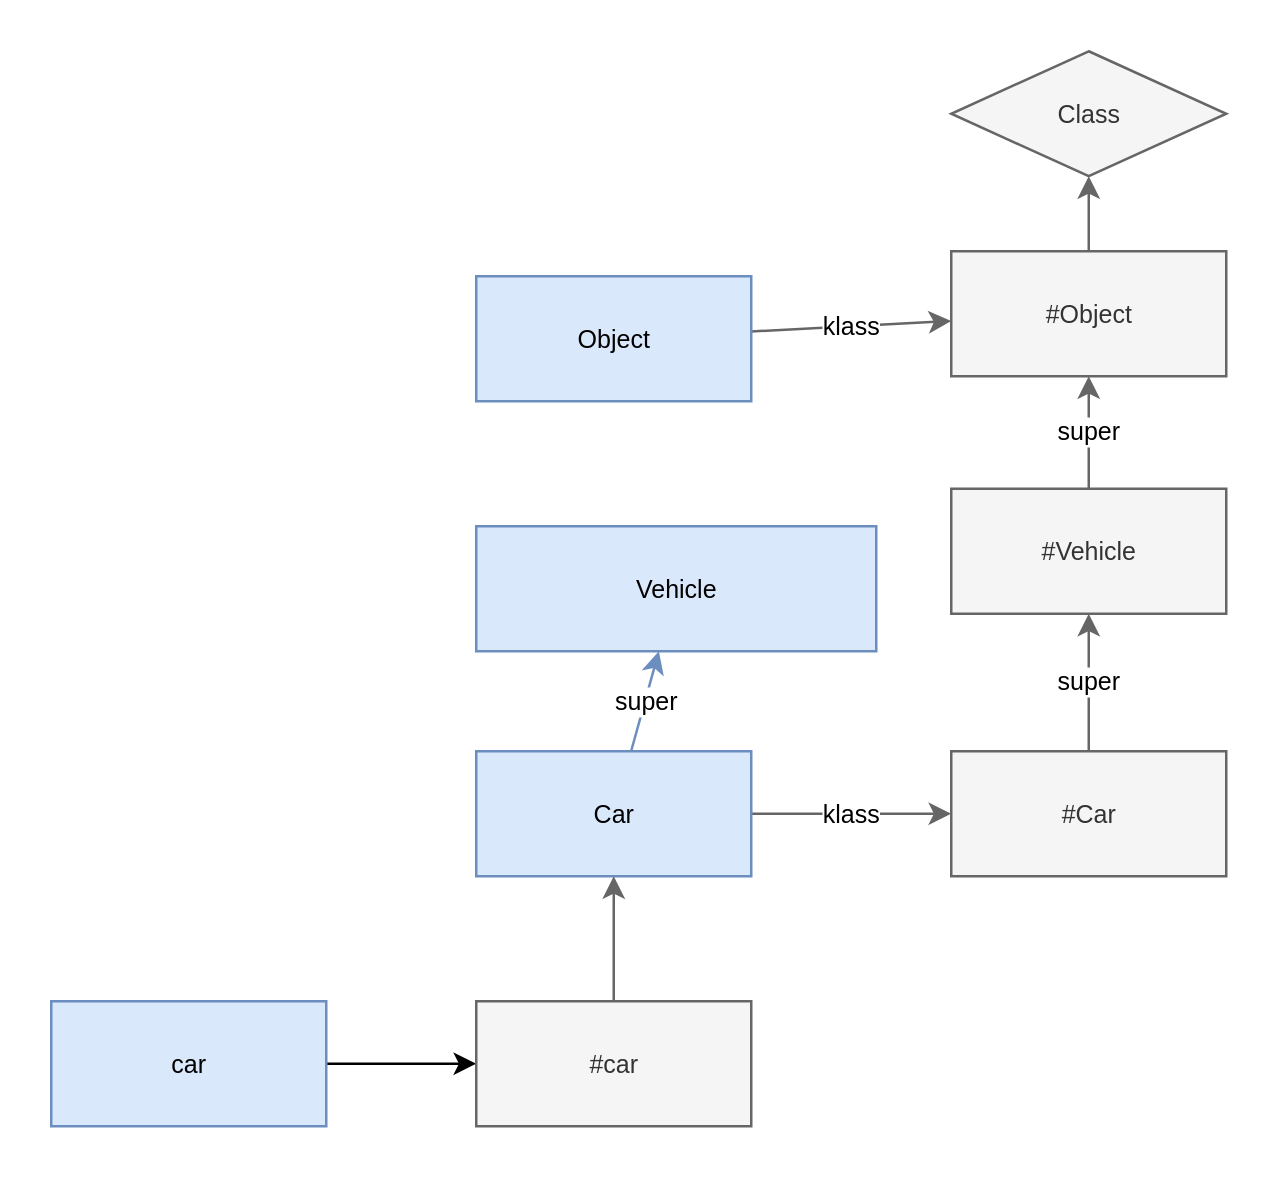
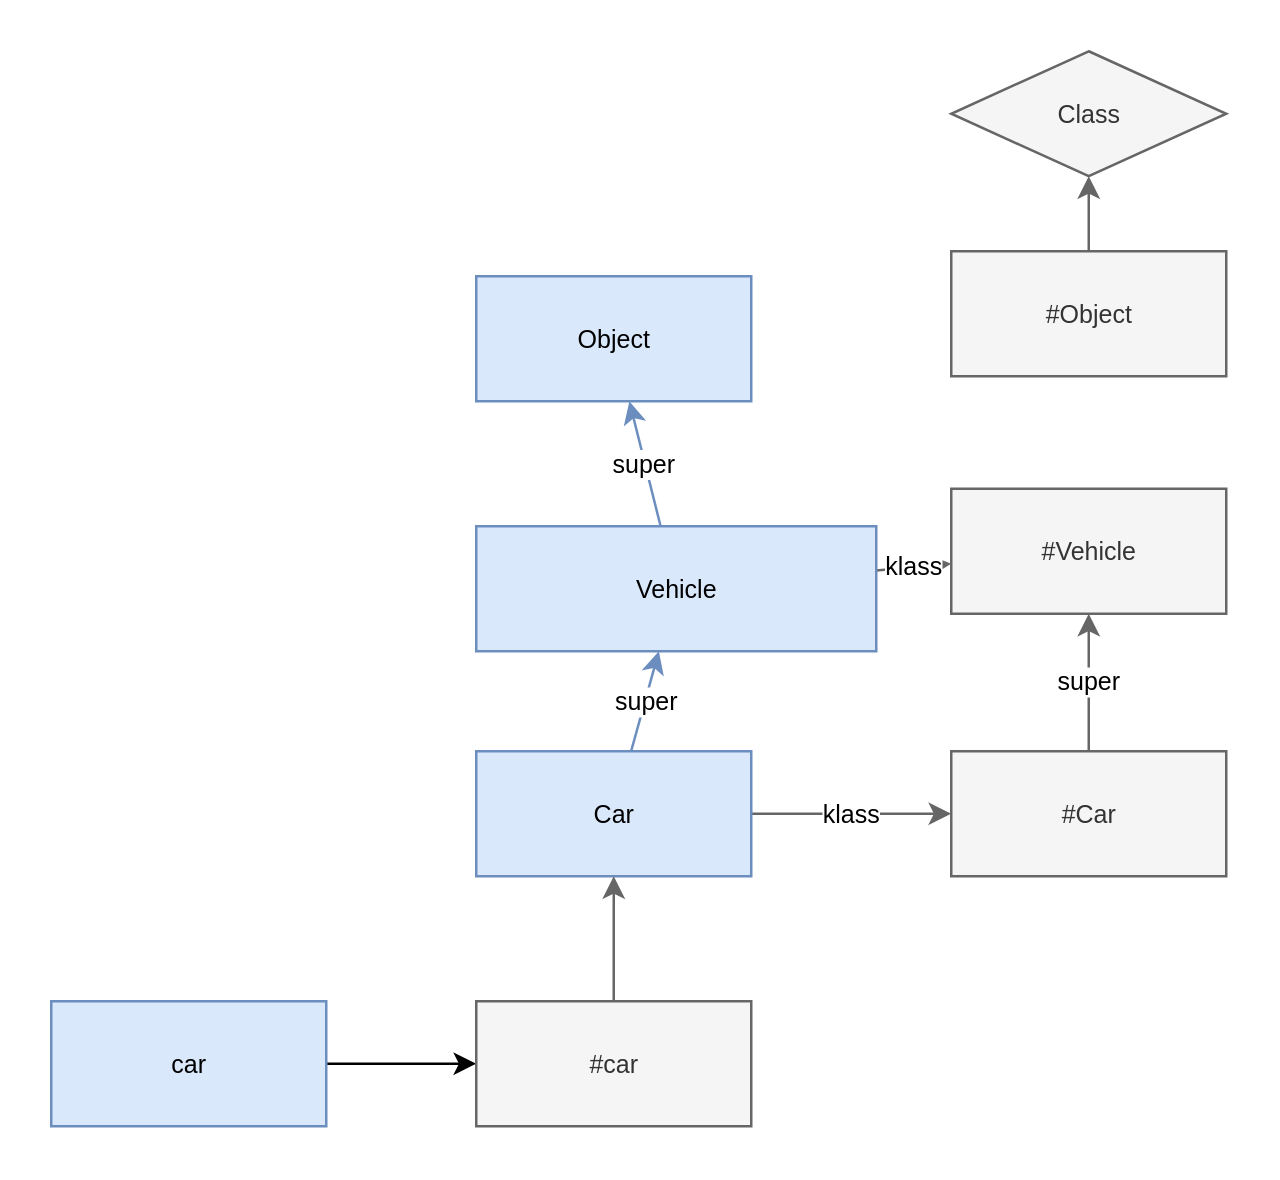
- <mxCell id="2" value="klass" style="edgeStyle=none;html=1;fontSize=10;fontStyle=0;fillColor=#f5f5f5;strokeColor=#666666;" parent="1" source="3" target="5" edge="1"><mxGeometry relative="1" as="geometry"><mxPoint as="offset" /></mxGeometry></mxCell>
- <mxCell id="10" value="super" style="edgeStyle=none;html=1;fontSize=10;fontStyle=0;fillColor=#f5f5f5;strokeColor=#666666;" parent="1" source="11" target="5" edge="1"><mxGeometry relative="1" as="geometry" /></mxCell>
+ <mxCell id="7" value="super" style="edgeStyle=none;html=1;fontSize=10;fontStyle=0;fillColor=#dae8fc;strokeColor=#6c8ebf;" parent="1" source="9" target="3" edge="1"><mxGeometry relative="1" as="geometry" /></mxCell>
+ <mxCell id="8" value="klass" style="edgeStyle=none;html=1;fontSize=10;fontStyle=0;fillColor=#f5f5f5;strokeColor=#666666;" parent="1" source="9" target="11" edge="1"><mxGeometry relative="1" as="geometry" /></mxCell>
